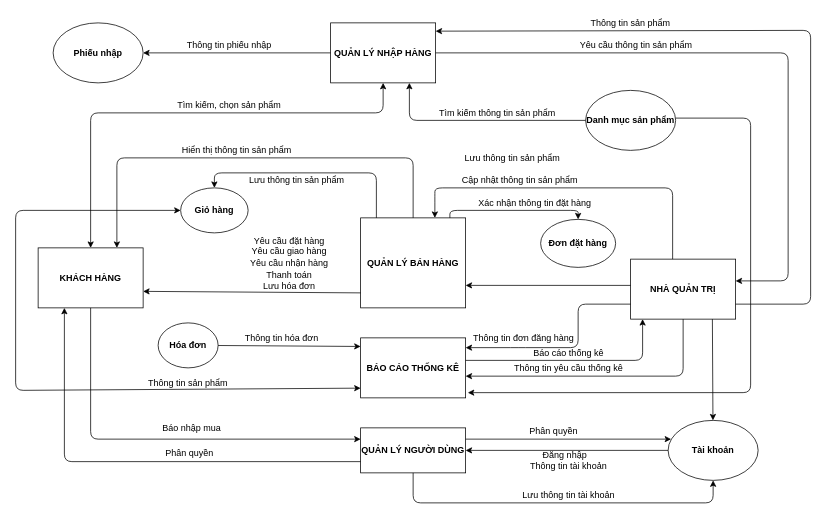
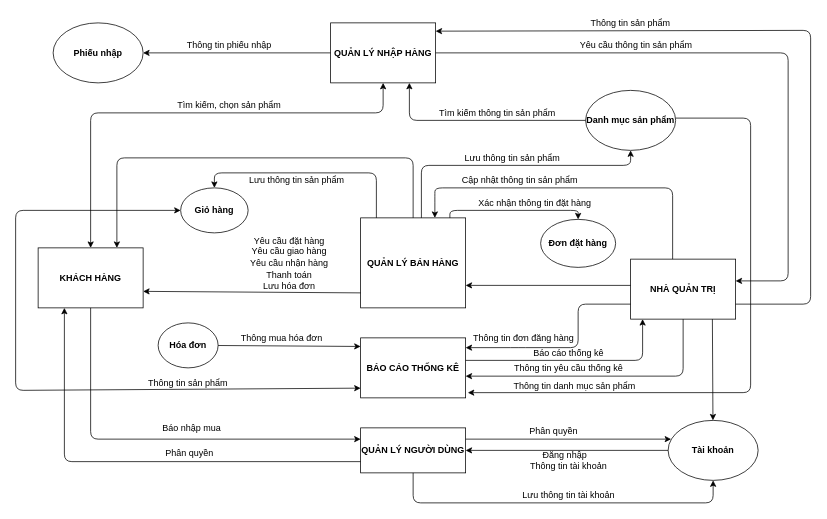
- <mxCell id="25" value="Hiển thị thông tin sản phẩm" style="text;html=1;strokeColor=none;fillColor=none;align=center;verticalAlign=middle;whiteSpace=wrap;rounded=0;" vertex="1" parent="1"><mxGeometry x="240" y="190" width="150" height="20" as="geometry" /></mxCell>
+ <mxCell id="40" value="" style="endArrow=classic;html=1;exitX=0.579;exitY=0;exitDx=0;exitDy=0;exitPerimeter=0;entryX=0.5;entryY=1;entryDx=0;entryDy=0;" edge="1" parent="1" source="4" target="9"><mxGeometry width="50" height="50" relative="1" as="geometry"><mxPoint x="650" y="430" as="sourcePoint" /><mxPoint x="700" y="380" as="targetPoint" /><Array as="points"><mxPoint x="561" y="220" /><mxPoint x="840" y="220" /></Array></mxGeometry></mxCell>
- <mxCell id="27" value="Thông tin hóa đơn" style="text;html=1;strokeColor=none;fillColor=none;align=center;verticalAlign=middle;whiteSpace=wrap;rounded=0;" vertex="1" parent="1"><mxGeometry x="300" y="440" width="150" height="20" as="geometry" /></mxCell>
+ <mxCell id="27" value="Thông mua hóa đơn" style="text;html=1;strokeColor=none;fillColor=none;align=center;verticalAlign=middle;whiteSpace=wrap;rounded=0;" vertex="1" parent="1"><mxGeometry x="300" y="440" width="150" height="20" as="geometry" /></mxCell>
+ <mxCell id="60" value="Thông tin danh mục sản phẩm" style="text;html=1;strokeColor=none;fillColor=none;align=center;verticalAlign=middle;whiteSpace=wrap;rounded=0;" vertex="1" parent="1"><mxGeometry x="678.75" y="504" width="172.5" height="20" as="geometry" /></mxCell>
